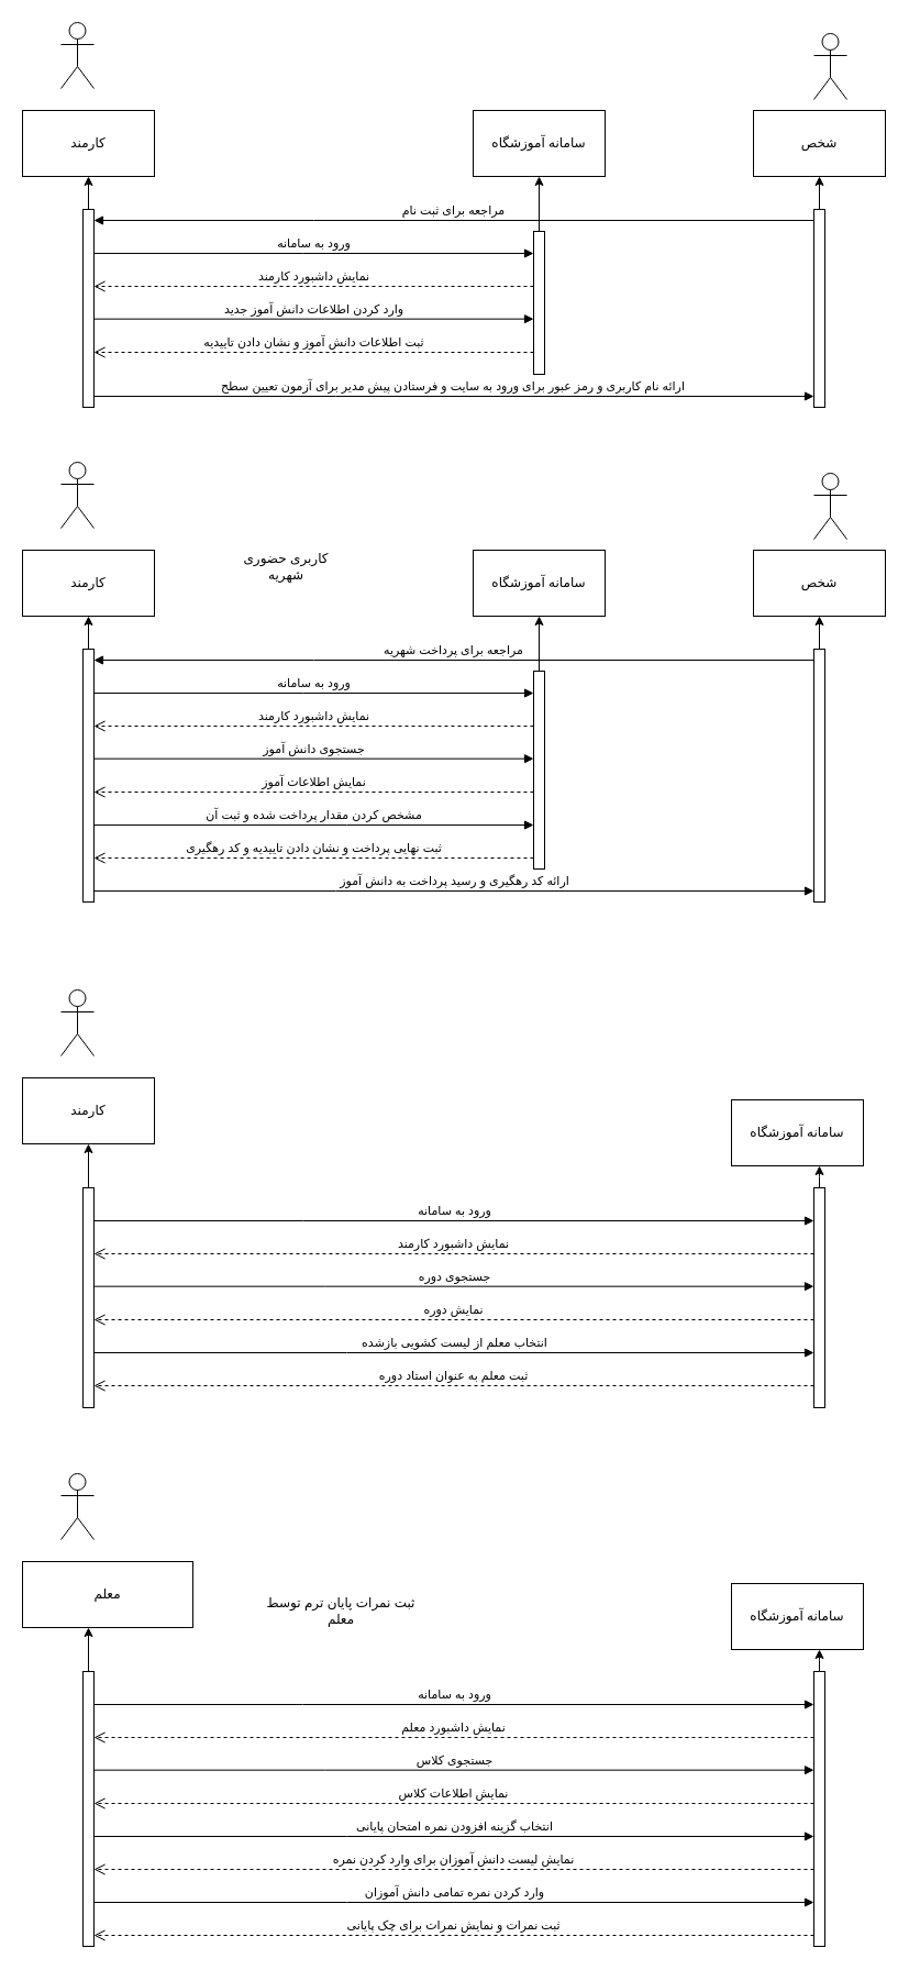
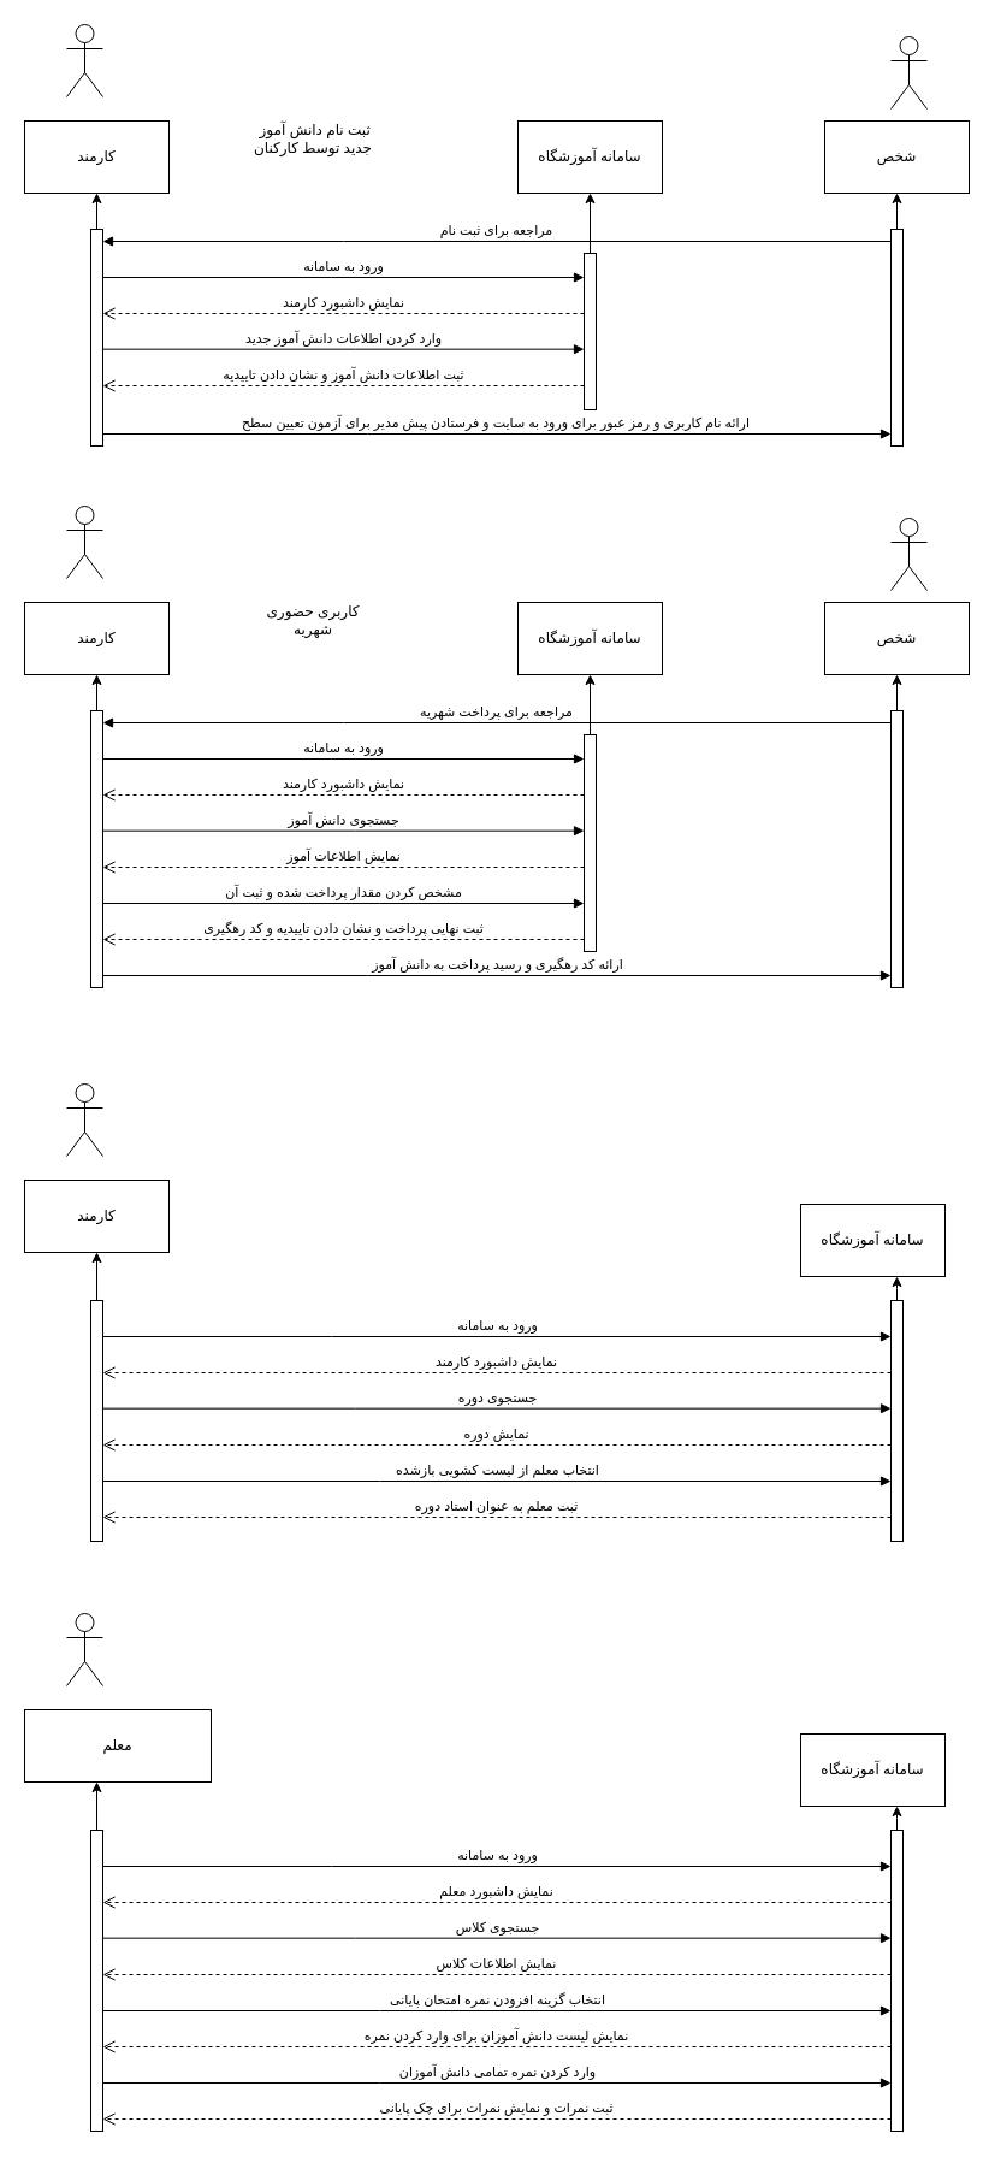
+ <mxCell id="12" value="&amp;nbsp;ثبت نام دانش آموز جدید توسط کارکنان" style="text;html=1;align=center;verticalAlign=middle;whiteSpace=wrap;rounded=0;" vertex="1" parent="1"><mxGeometry x="205" y="100" width="110" height="30" as="geometry" /></mxCell>
- <mxCell id="63" value="ثبت نمرات پایان ترم توسط معلم" style="text;html=1;align=center;verticalAlign=middle;whiteSpace=wrap;rounded=0;" vertex="1" parent="1"><mxGeometry x="235" y="1450" width="150" height="30" as="geometry" /></mxCell>
